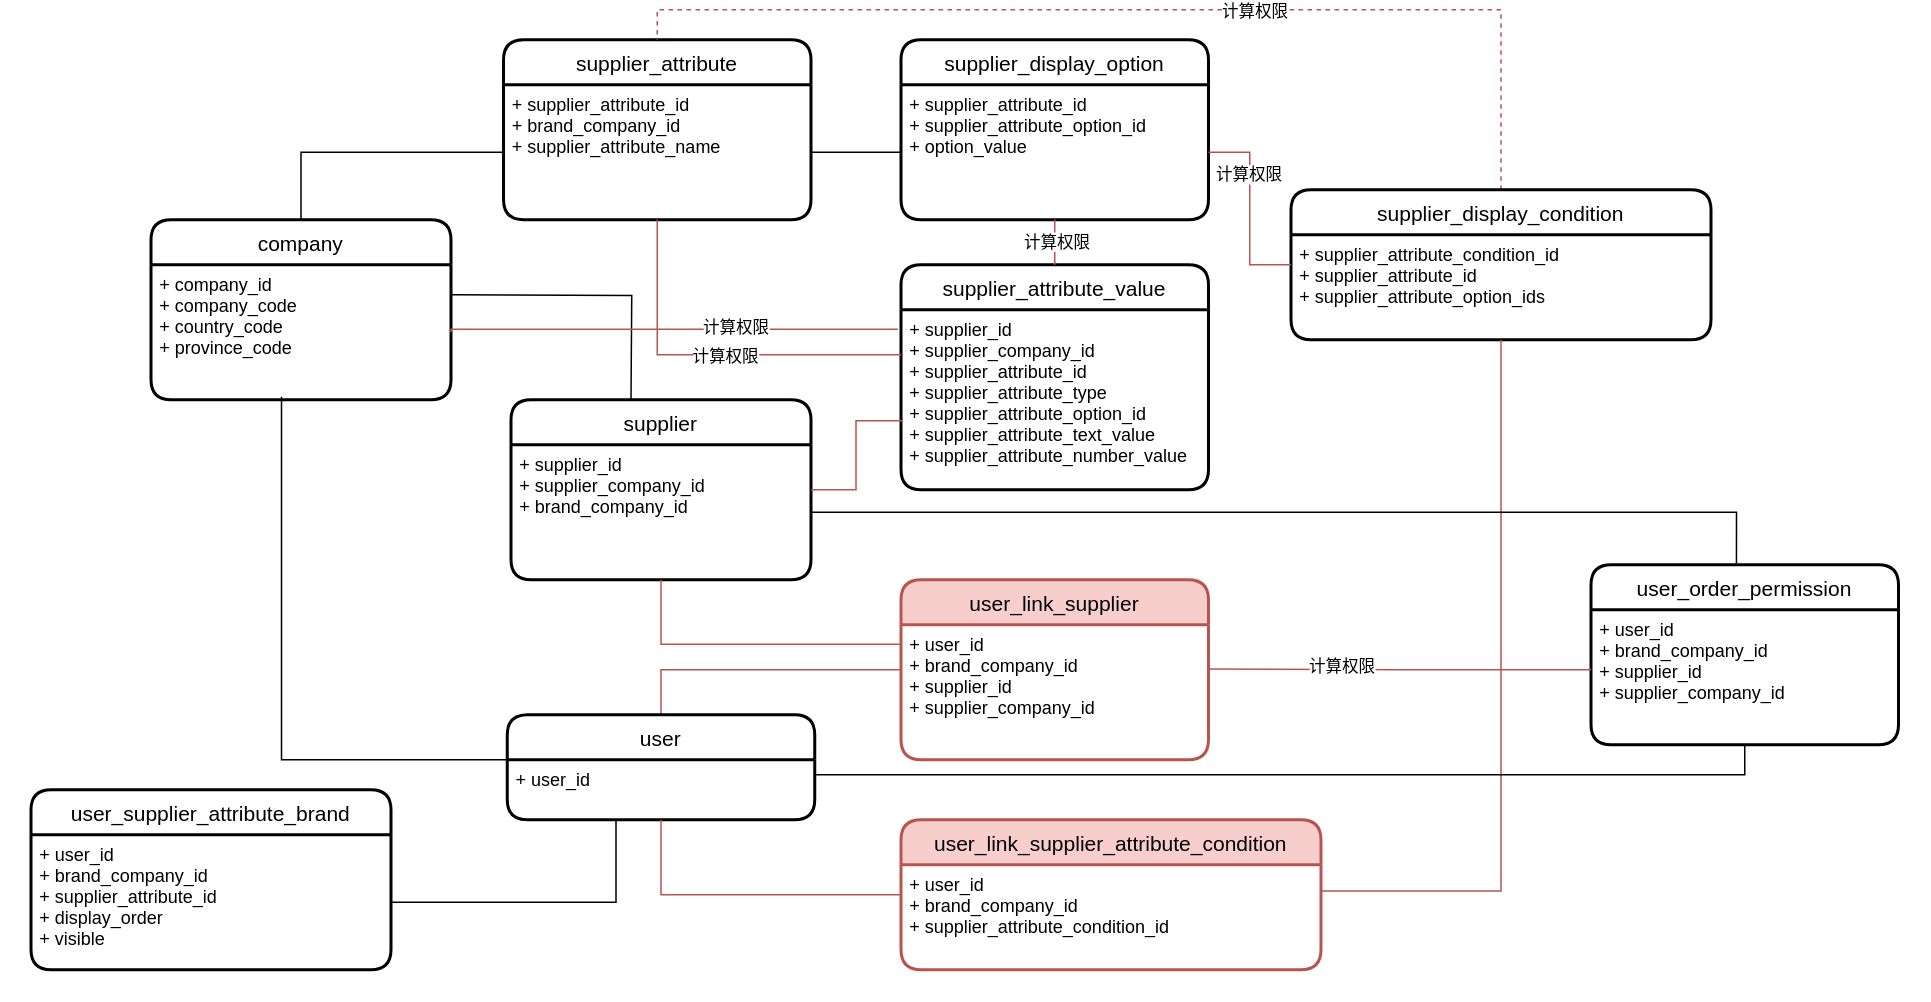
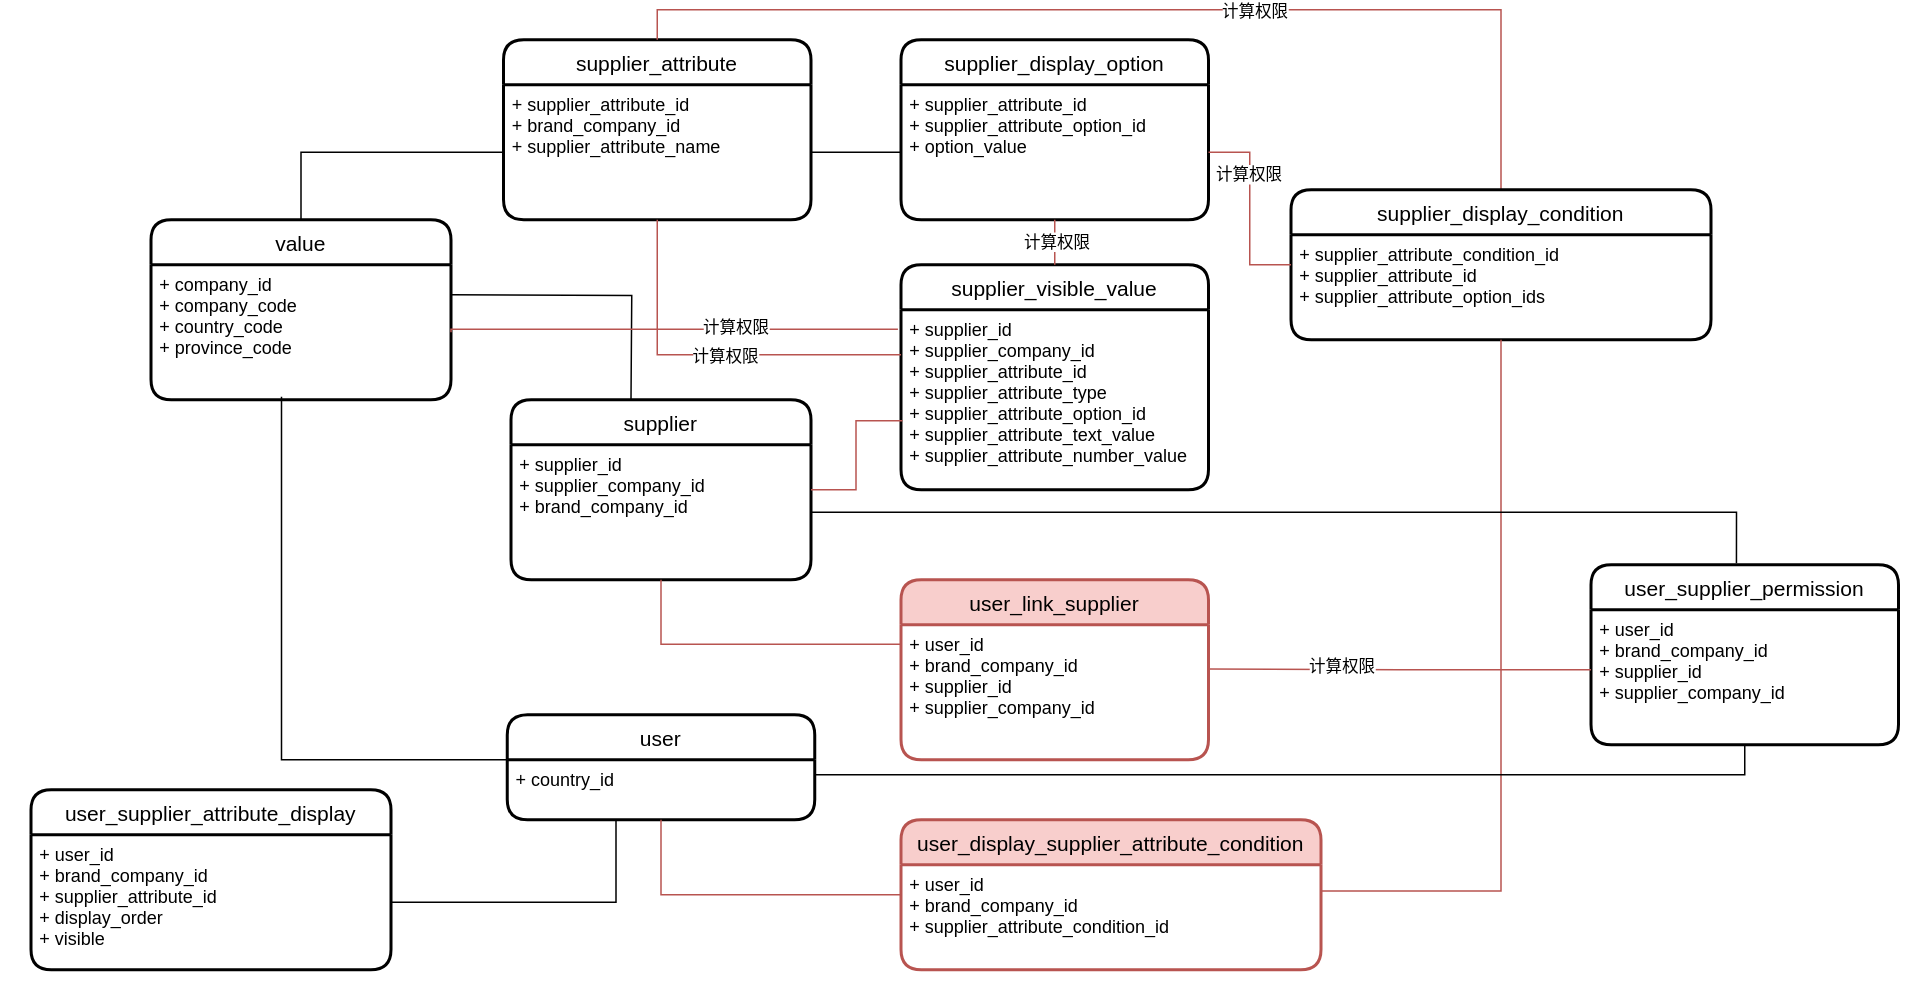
- <mxCell id="22" style="edgeStyle=orthogonalEdgeStyle;rounded=0;orthogonalLoop=1;jettySize=auto;html=1;exitX=0.5;exitY=0;exitDx=0;exitDy=0;entryX=0.5;entryY=0;entryDx=0;entryDy=0;endArrow=none;fillColor=#f8cecc;strokeColor=#b85450;dashed=1;" edge="1" parent="1" source="24" target="4"><mxGeometry relative="1" as="geometry" /></mxCell>
+ <mxCell id="22" style="edgeStyle=orthogonalEdgeStyle;rounded=0;orthogonalLoop=1;jettySize=auto;html=1;exitX=0.5;exitY=0;exitDx=0;exitDy=0;entryX=0.5;entryY=0;entryDx=0;entryDy=0;endArrow=none;fillColor=#f8cecc;strokeColor=#b85450;" edge="1" parent="1" source="24" target="4"><mxGeometry relative="1" as="geometry" /></mxCell>
- <mxCell id="27" value="company" style="swimlane;childLayout=stackLayout;horizontal=1;startSize=30;horizontalStack=0;rounded=1;fontSize=14;fontStyle=0;strokeWidth=2;resizeParent=0;resizeLast=1;shadow=0;dashed=0;align=center;" vertex="1" parent="1"><mxGeometry x="100" y="140" width="200" height="120" as="geometry" /></mxCell>
+ <mxCell id="27" value="value" style="swimlane;childLayout=stackLayout;horizontal=1;startSize=30;horizontalStack=0;rounded=1;fontSize=14;fontStyle=0;strokeWidth=2;resizeParent=0;resizeLast=1;shadow=0;dashed=0;align=center;" vertex="1" parent="1"><mxGeometry x="100" y="140" width="200" height="120" as="geometry" /></mxCell>
- <mxCell id="8" value="supplier_attribute_value" style="swimlane;childLayout=stackLayout;horizontal=1;startSize=30;horizontalStack=0;rounded=1;fontSize=14;fontStyle=0;strokeWidth=2;resizeParent=0;resizeLast=1;shadow=0;dashed=0;align=center;" vertex="1" parent="1"><mxGeometry x="600" y="170" width="205" height="150" as="geometry" /></mxCell>
+ <mxCell id="8" value="supplier_visible_value" style="swimlane;childLayout=stackLayout;horizontal=1;startSize=30;horizontalStack=0;rounded=1;fontSize=14;fontStyle=0;strokeWidth=2;resizeParent=0;resizeLast=1;shadow=0;dashed=0;align=center;" vertex="1" parent="1"><mxGeometry x="600" y="170" width="205" height="150" as="geometry" /></mxCell>
- <mxCell id="16" value="user_order_permission" style="swimlane;childLayout=stackLayout;horizontal=1;startSize=30;horizontalStack=0;rounded=1;fontSize=14;fontStyle=0;strokeWidth=2;resizeParent=0;resizeLast=1;shadow=0;dashed=0;align=center;" vertex="1" parent="1"><mxGeometry x="1060" y="370" width="205" height="120" as="geometry" /></mxCell>
+ <mxCell id="16" value="user_supplier_permission" style="swimlane;childLayout=stackLayout;horizontal=1;startSize=30;horizontalStack=0;rounded=1;fontSize=14;fontStyle=0;strokeWidth=2;resizeParent=0;resizeLast=1;shadow=0;dashed=0;align=center;" vertex="1" parent="1"><mxGeometry x="1060" y="370" width="205" height="120" as="geometry" /></mxCell>
- <mxCell id="11" style="edgeStyle=orthogonalEdgeStyle;rounded=0;orthogonalLoop=1;jettySize=auto;html=1;exitX=0.5;exitY=0;exitDx=0;exitDy=0;entryX=0;entryY=0.5;entryDx=0;entryDy=0;endArrow=none;fillColor=#f8cecc;strokeColor=#b85450;" edge="1" parent="1" source="12" target="14"><mxGeometry relative="1" as="geometry" /></mxCell>
- <mxCell id="13" value="+ user_id&#10;" style="align=left;strokeColor=none;fillColor=none;spacingLeft=4;fontSize=12;verticalAlign=top;resizable=0;rotatable=0;part=1;" vertex="1" parent="12"><mxGeometry y="30" width="205" height="40" as="geometry" /></mxCell>
+ <mxCell id="13" value="+ country_id&#10;" style="align=left;strokeColor=none;fillColor=none;spacingLeft=4;fontSize=12;verticalAlign=top;resizable=0;rotatable=0;part=1;" vertex="1" parent="12"><mxGeometry y="30" width="205" height="40" as="geometry" /></mxCell>
- <mxCell id="18" value="user_supplier_attribute_brand" style="swimlane;childLayout=stackLayout;horizontal=1;startSize=30;horizontalStack=0;rounded=1;fontSize=14;fontStyle=0;strokeWidth=2;resizeParent=0;resizeLast=1;shadow=0;dashed=0;align=center;" vertex="1" parent="1"><mxGeometry x="20" y="520" width="240" height="120" as="geometry" /></mxCell>
+ <mxCell id="18" value="user_supplier_attribute_display" style="swimlane;childLayout=stackLayout;horizontal=1;startSize=30;horizontalStack=0;rounded=1;fontSize=14;fontStyle=0;strokeWidth=2;resizeParent=0;resizeLast=1;shadow=0;dashed=0;align=center;" vertex="1" parent="1"><mxGeometry x="20" y="520" width="240" height="120" as="geometry" /></mxCell>
- <mxCell id="20" value="user_link_supplier_attribute_condition" style="swimlane;childLayout=stackLayout;horizontal=1;startSize=30;horizontalStack=0;rounded=1;fontSize=14;fontStyle=0;strokeWidth=2;resizeParent=0;resizeLast=1;shadow=0;dashed=0;align=center;fillColor=#f8cecc;strokeColor=#b85450;" vertex="1" parent="1"><mxGeometry x="600" y="540" width="280" height="100" as="geometry" /></mxCell>
+ <mxCell id="20" value="user_display_supplier_attribute_condition" style="swimlane;childLayout=stackLayout;horizontal=1;startSize=30;horizontalStack=0;rounded=1;fontSize=14;fontStyle=0;strokeWidth=2;resizeParent=0;resizeLast=1;shadow=0;dashed=0;align=center;fillColor=#f8cecc;strokeColor=#b85450;" vertex="1" parent="1"><mxGeometry x="600" y="540" width="280" height="100" as="geometry" /></mxCell>
